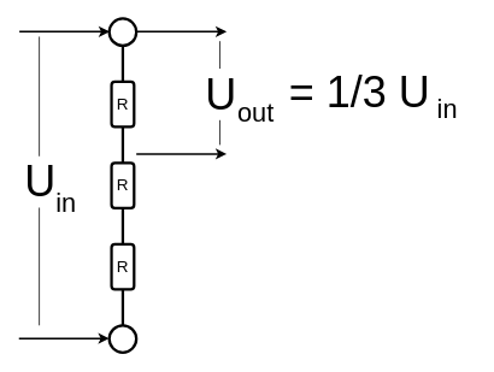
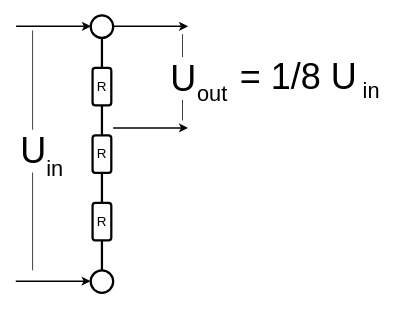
- <mxCell id="21" value="&lt;font style=&quot;font-size: 48px;&quot;&gt;= 1/3 U&lt;/font&gt;" style="text;html=1;strokeColor=none;fillColor=none;align=center;verticalAlign=middle;whiteSpace=wrap;rounded=0;" vertex="1" parent="1"><mxGeometry x="303" y="100" width="190" as="geometry" /></mxCell>
+ <mxCell id="21" value="&lt;font style=&quot;font-size: 48px;&quot;&gt;= 1/8 U&lt;/font&gt;" style="text;html=1;strokeColor=none;fillColor=none;align=center;verticalAlign=middle;whiteSpace=wrap;rounded=0;" vertex="1" parent="1"><mxGeometry x="303" y="100" width="190" as="geometry" /></mxCell>
